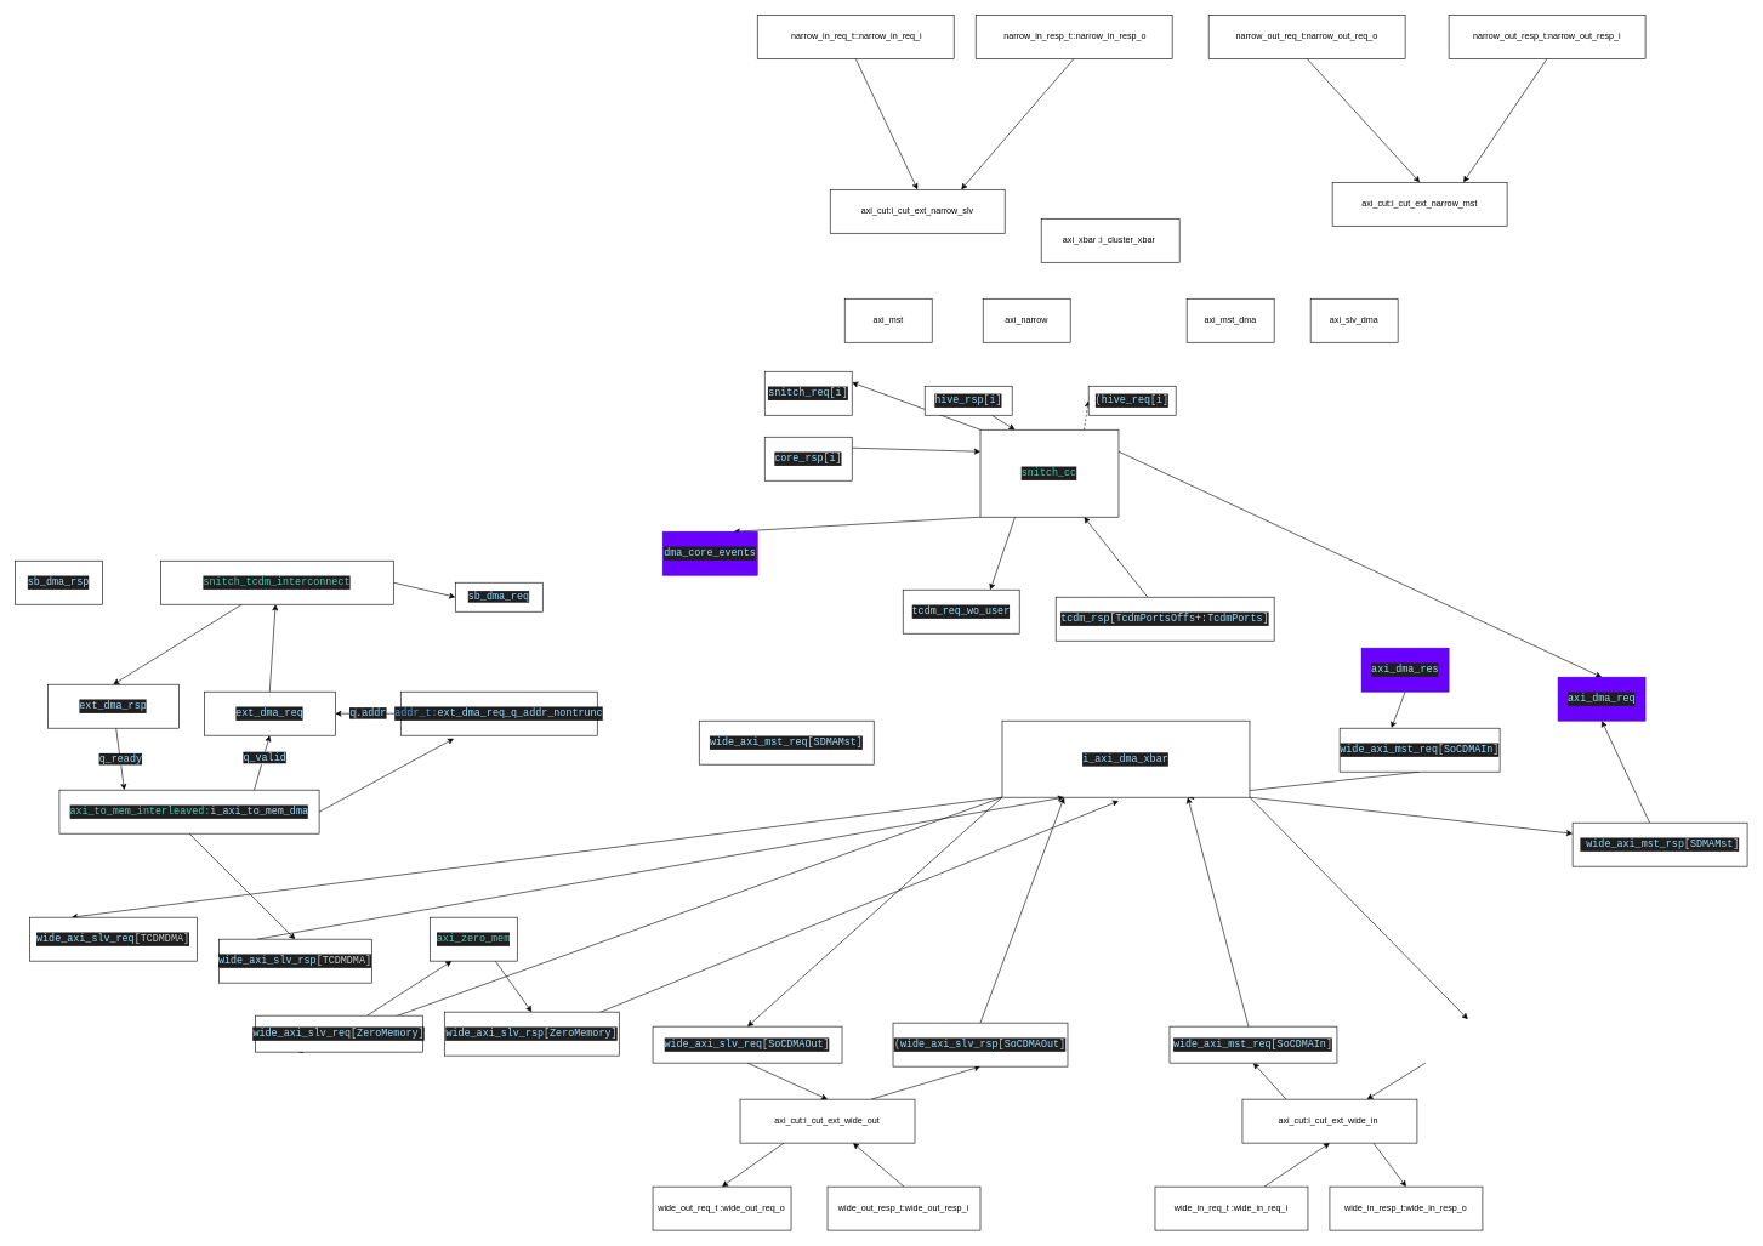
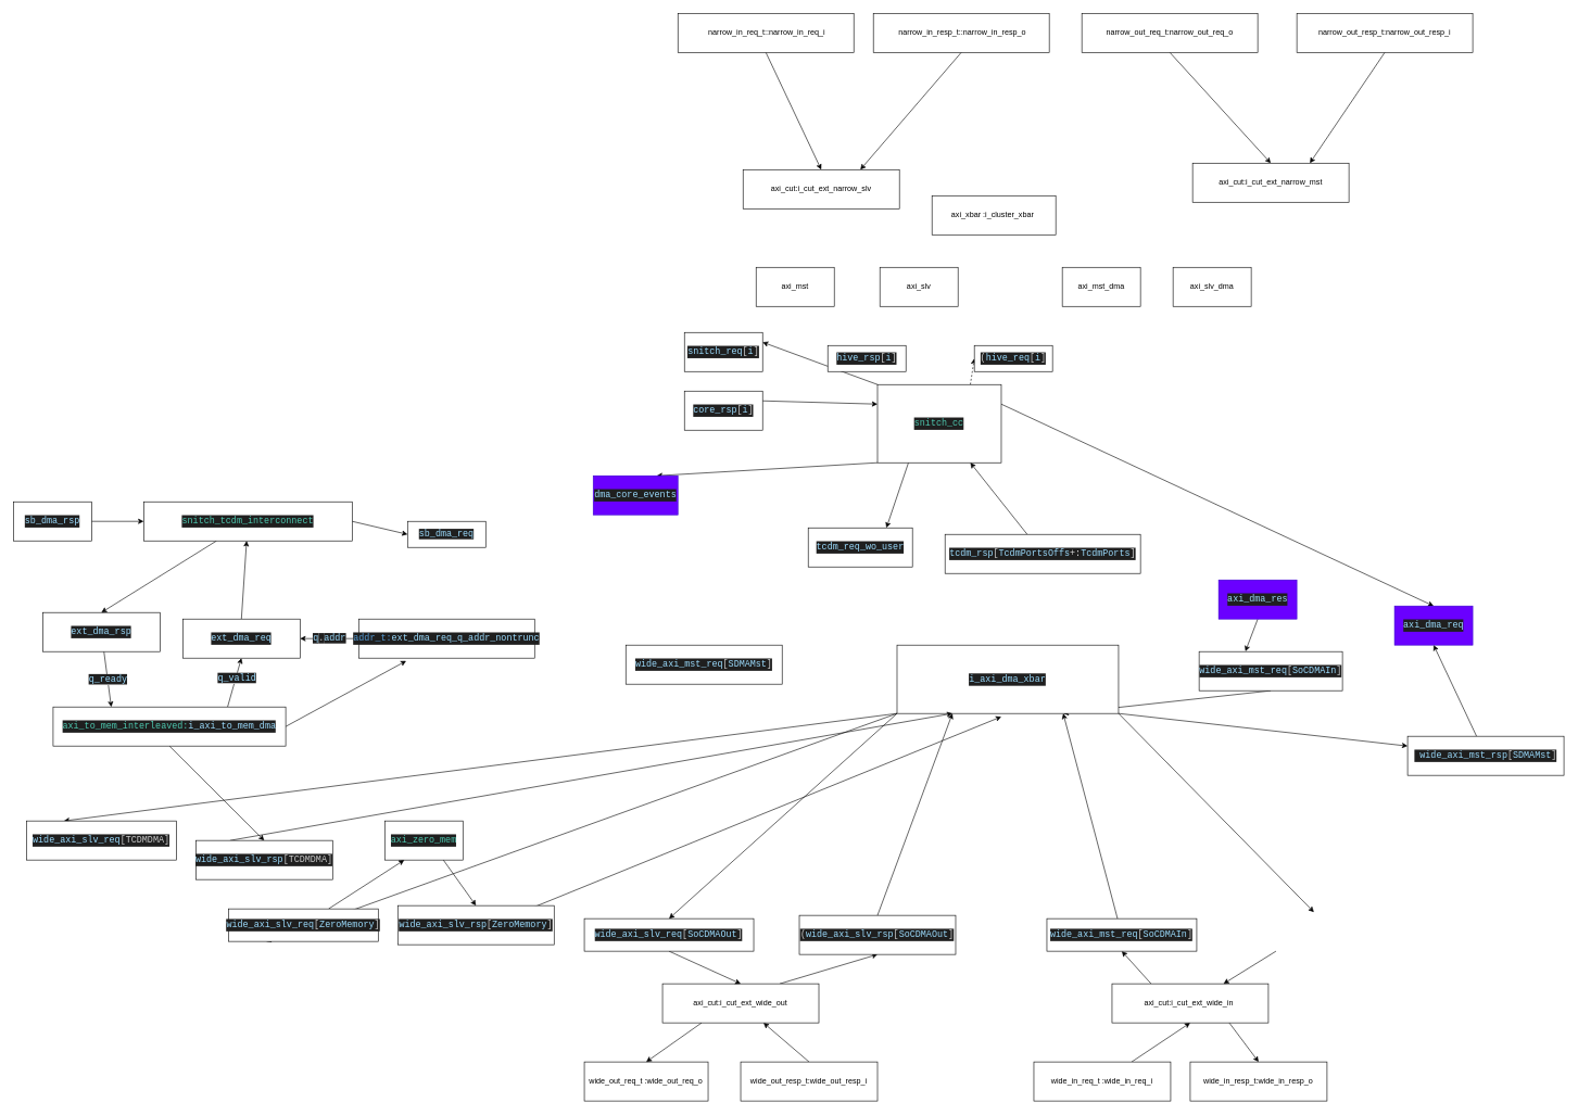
- <mxCell id="25" value="axi_narrow" style="rounded=0;whiteSpace=wrap;html=1;" parent="1" vertex="1"><mxGeometry x="1350" y="410" width="120" height="60" as="geometry" /></mxCell>
+ <mxCell id="25" value="axi_slv" style="rounded=0;whiteSpace=wrap;html=1;" parent="1" vertex="1"><mxGeometry x="1350" y="410" width="120" height="60" as="geometry" /></mxCell>
- <mxCell id="77" style="edgeStyle=none;html=1;entryX=0.25;entryY=0;entryDx=0;entryDy=0;" parent="1" source="78" target="75" edge="1"><mxGeometry relative="1" as="geometry" /></mxCell>
+ <mxCell id="68" style="edgeStyle=none;html=1;" parent="1" source="69" target="66" edge="1"><mxGeometry relative="1" as="geometry" /></mxCell>
